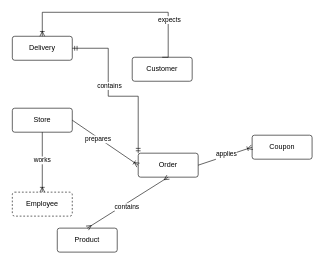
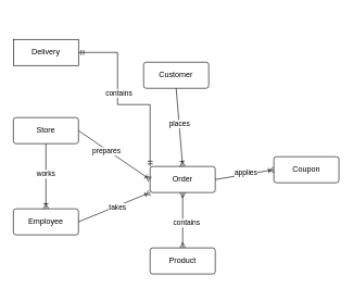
- <mxCell id="23" value="" style="fontSize=12;html=1;endArrow=ERoneToMany;rounded=0;exitX=0.5;exitY=0;exitDx=0;exitDy=0;entryX=0.5;entryY=0;entryDx=0;entryDy=0;edgeStyle=orthogonalEdgeStyle;" edge="1" parent="1" source="3" target="20"><mxGeometry width="100" height="100" relative="1" as="geometry"><mxPoint x="290" y="280" as="sourcePoint" /><mxPoint x="390" y="180" as="targetPoint" /><Array as="points"><mxPoint x="280" y="20" /><mxPoint x="70" y="20" /></Array></mxGeometry></mxCell>
- <mxCell id="24" value="expects" style="edgeLabel;html=1;align=center;verticalAlign=middle;resizable=0;points=[];" vertex="1" connectable="0" parent="23"><mxGeometry x="-0.565" y="-1" relative="1" as="geometry"><mxPoint as="offset" /></mxGeometry></mxCell>
- <mxCell id="20" value="Delivery" style="rounded=1;arcSize=10;whiteSpace=wrap;html=1;align=center;" vertex="1" parent="1"><mxGeometry x="20" y="60" width="100" height="40" as="geometry" /></mxCell>
+ <mxCell id="20" value="Delivery" style="arcSize=10;whiteSpace=wrap;html=1;align=center;rounded=0;" vertex="1" parent="1"><mxGeometry x="20" y="60" width="100" height="40" as="geometry" /></mxCell>
+ <mxCell id="10" value="" style="fontSize=12;html=1;endArrow=ERoneToMany;rounded=0;entryX=0.5;entryY=0;entryDx=0;entryDy=0;exitX=0.5;exitY=1;exitDx=0;exitDy=0;" edge="1" parent="1" source="3" target="6"><mxGeometry width="100" height="100" relative="1" as="geometry"><mxPoint x="250" y="240" as="sourcePoint" /><mxPoint x="400" y="220" as="targetPoint" /></mxGeometry></mxCell>
+ <mxCell id="11" value="places" style="edgeLabel;html=1;align=center;verticalAlign=middle;resizable=0;points=[];" vertex="1" connectable="0" parent="10"><mxGeometry x="-0.084" relative="1" as="geometry"><mxPoint as="offset" /></mxGeometry></mxCell>
- <mxCell id="7" value="Coupon" style="rounded=1;arcSize=10;whiteSpace=wrap;html=1;align=center;" vertex="1" parent="1"><mxGeometry x="420" y="225" width="100" height="40" as="geometry" /></mxCell>
+ <mxCell id="7" value="Coupon" style="rounded=1;arcSize=10;whiteSpace=wrap;html=1;align=center;" vertex="1" parent="1"><mxGeometry x="420" y="240" width="100" height="40" as="geometry" /></mxCell>
+ <mxCell id="16" value="" style="fontSize=12;html=1;endArrow=ERoneToMany;rounded=0;exitX=1;exitY=0.5;exitDx=0;exitDy=0;entryX=0;entryY=1;entryDx=0;entryDy=0;" edge="1" parent="1" source="4" target="6"><mxGeometry width="100" height="100" relative="1" as="geometry"><mxPoint x="290" y="260" as="sourcePoint" /><mxPoint x="390" y="160" as="targetPoint" /></mxGeometry></mxCell>
+ <mxCell id="17" value="takes" style="edgeLabel;html=1;align=center;verticalAlign=middle;resizable=0;points=[];" vertex="1" connectable="0" parent="16"><mxGeometry x="0.053" y="-2" relative="1" as="geometry"><mxPoint as="offset" /></mxGeometry></mxCell>
- <mxCell id="4" value="Employee" style="rounded=1;arcSize=10;whiteSpace=wrap;html=1;align=center;dashed=1;" vertex="1" parent="1"><mxGeometry x="20" y="320" width="100" height="40" as="geometry" /></mxCell>
+ <mxCell id="4" value="Employee" style="rounded=1;arcSize=10;whiteSpace=wrap;html=1;align=center;" vertex="1" parent="1"><mxGeometry x="20" y="320" width="100" height="40" as="geometry" /></mxCell>
- <mxCell id="5" value="Product" style="rounded=1;arcSize=10;whiteSpace=wrap;html=1;align=center;" vertex="1" parent="1"><mxGeometry x="95" y="380" width="100" height="40" as="geometry" /></mxCell>
+ <mxCell id="5" value="Product" style="rounded=1;arcSize=10;whiteSpace=wrap;html=1;align=center;" vertex="1" parent="1"><mxGeometry x="230" y="380" width="100" height="40" as="geometry" /></mxCell>
